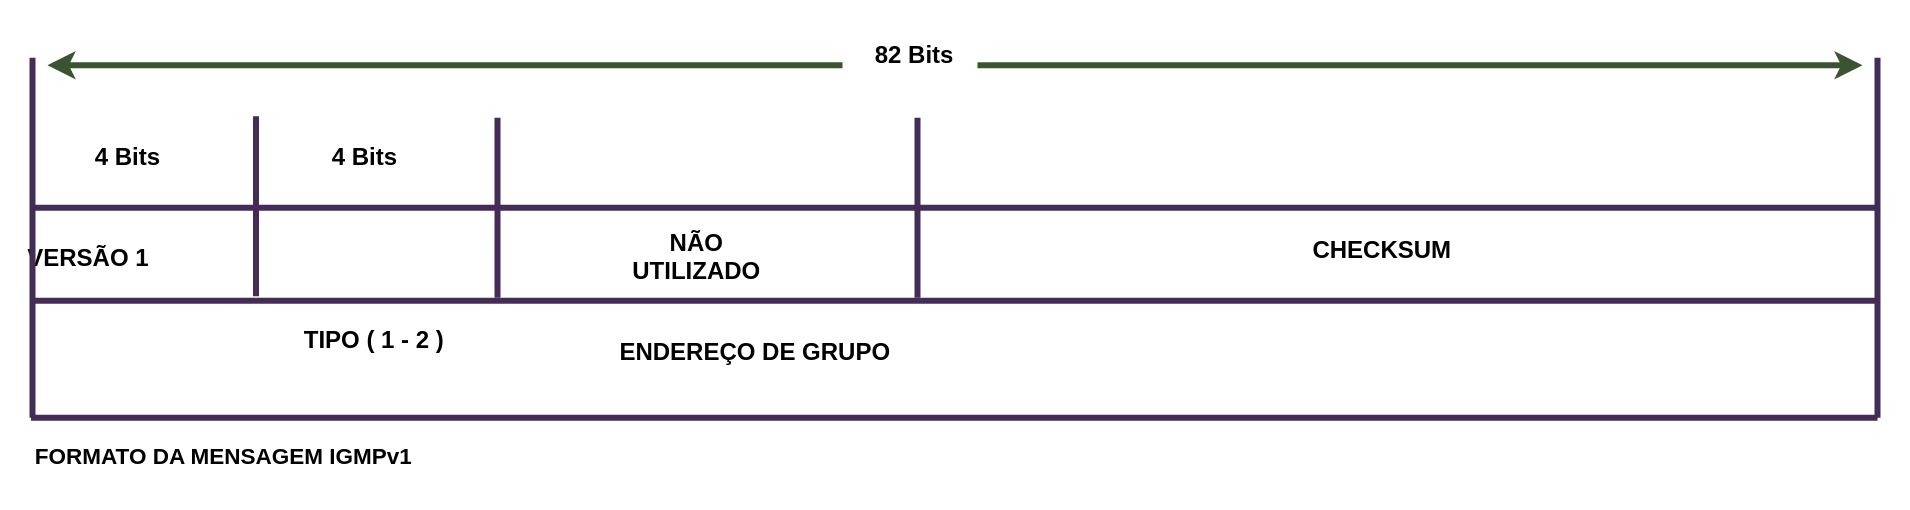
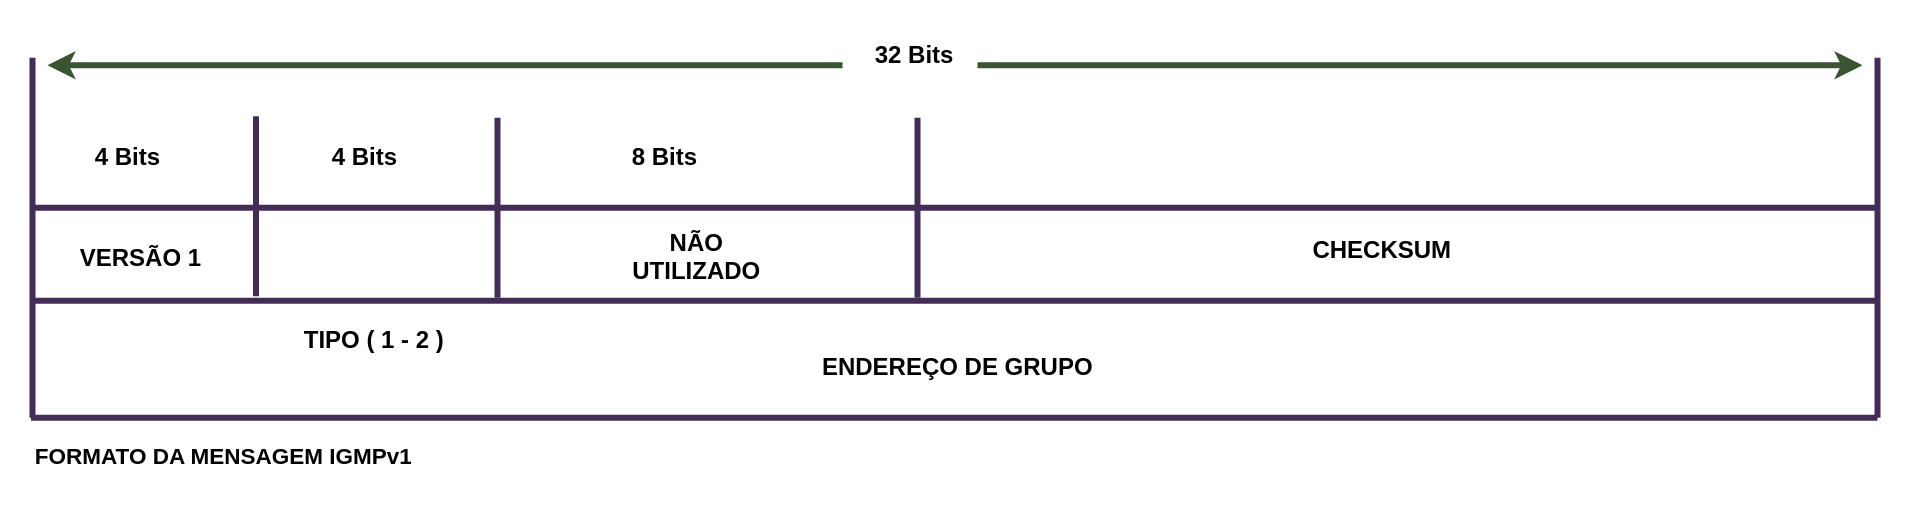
- <mxCell id="2" value="82 Bits" style="text;html=1;whiteSpace=wrap;overflow=hidden;rounded=0;fontFamily=Helvetica;fontSize=16;fontStyle=1;fontColor=light-dark(#000000,#FFD966);" parent="1" vertex="1"><mxGeometry x="581" y="20" width="60" height="30" as="geometry" /></mxCell>
+ <mxCell id="2" value="32 Bits" style="text;html=1;whiteSpace=wrap;overflow=hidden;rounded=0;fontFamily=Helvetica;fontSize=16;fontStyle=1;fontColor=light-dark(#000000,#FFD966);" parent="1" vertex="1"><mxGeometry x="581" y="20" width="60" height="30" as="geometry" /></mxCell>
+ <mxCell id="10" value="8 Bits" style="text;html=1;whiteSpace=wrap;overflow=hidden;rounded=0;fontFamily=Helvetica;fontSize=16;fontStyle=1;fontColor=light-dark(#000000,#FFD966);" parent="1" vertex="1"><mxGeometry x="419" y="88" width="60" height="30" as="geometry" /></mxCell>
- <mxCell id="7" value="VERSÃO 1" style="text;html=1;whiteSpace=wrap;overflow=hidden;rounded=0;fontFamily=Helvetica;fontSize=16;fontStyle=1;fontColor=light-dark(#000000,#FFD966);" parent="1" vertex="1"><mxGeometry x="16" y="155" width="100" height="30" as="geometry" /></mxCell>
+ <mxCell id="7" value="VERSÃO 1" style="text;html=1;whiteSpace=wrap;overflow=hidden;rounded=0;fontFamily=Helvetica;fontSize=16;fontStyle=1;fontColor=light-dark(#000000,#FFD966);" parent="1" vertex="1"><mxGeometry x="51" y="155" width="100" height="30" as="geometry" /></mxCell>
- <mxCell id="16" value="ENDEREÇO DE GRUPO" style="text;html=1;whiteSpace=wrap;overflow=hidden;rounded=0;fontFamily=Helvetica;fontSize=16;fontStyle=1;align=center;fontColor=light-dark(#000000,#FFD966);" parent="1" vertex="1"><mxGeometry x="384" y="218" width="238" height="40" as="geometry" /></mxCell>
+ <mxCell id="16" value="ENDEREÇO DE GRUPO" style="text;html=1;whiteSpace=wrap;overflow=hidden;rounded=0;fontFamily=Helvetica;fontSize=16;fontStyle=1;align=center;fontColor=light-dark(#000000,#FFD966);" parent="1" vertex="1"><mxGeometry x="519" y="228" width="238" height="40" as="geometry" /></mxCell>
